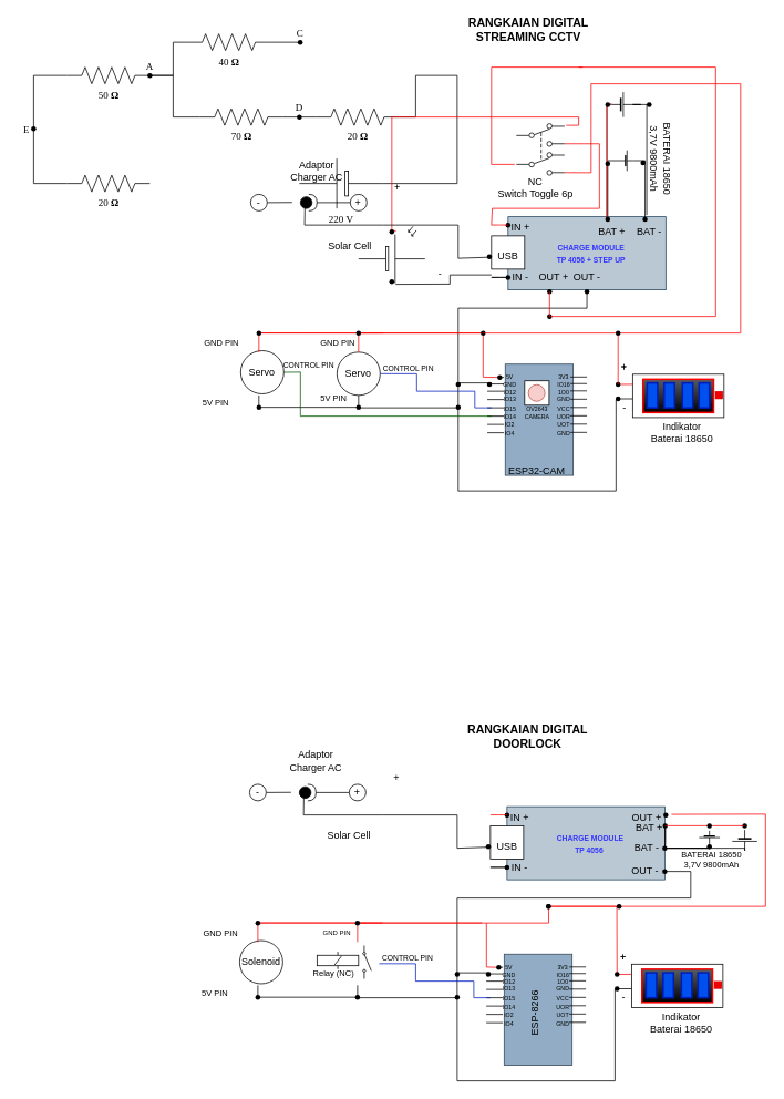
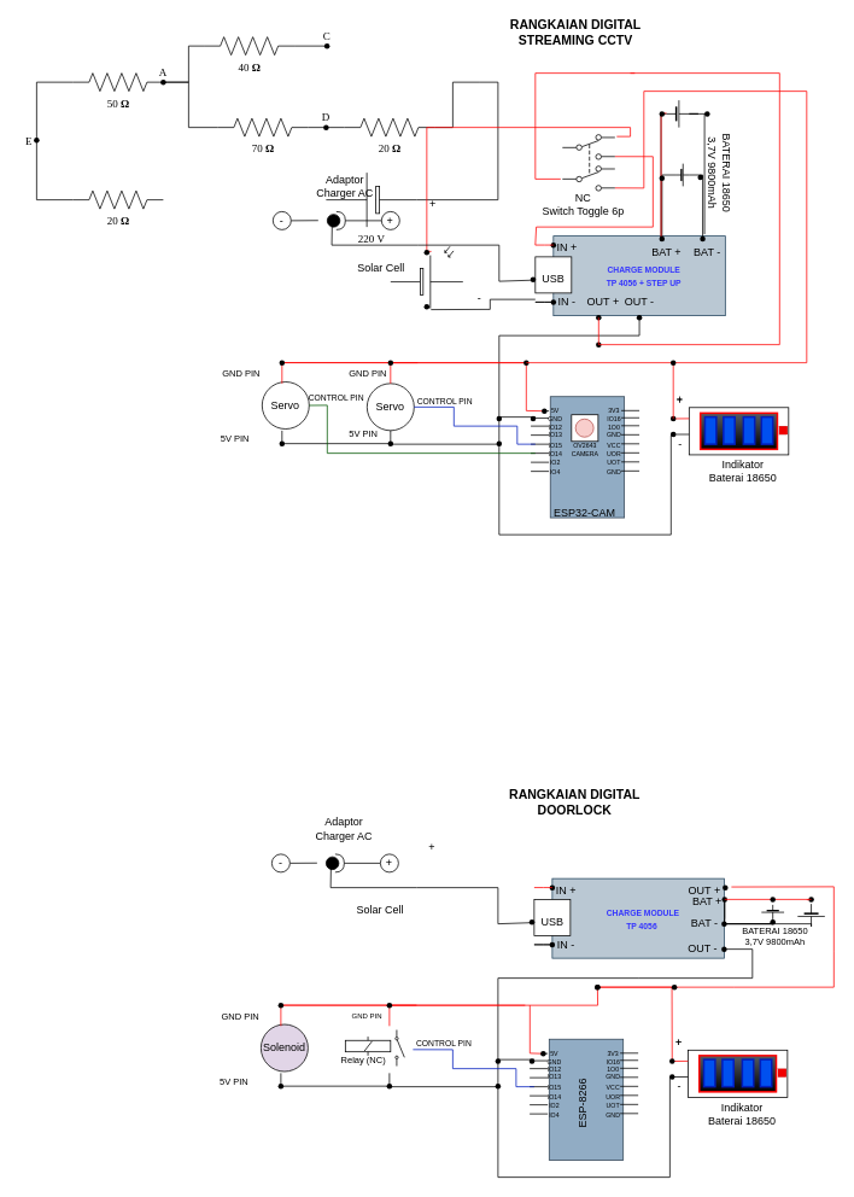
- <mxCell id="251" value="Solenoid" style="ellipse;whiteSpace=wrap;html=1;aspect=fixed;" parent="1" vertex="1"><mxGeometry x="288" y="1131.18" width="52" height="52" as="geometry" /></mxCell>
+ <mxCell id="251" value="Solenoid" style="ellipse;whiteSpace=wrap;html=1;aspect=fixed;fillColor=#e1d5e7;" parent="1" vertex="1"><mxGeometry x="288" y="1131.18" width="52" height="52" as="geometry" /></mxCell>
